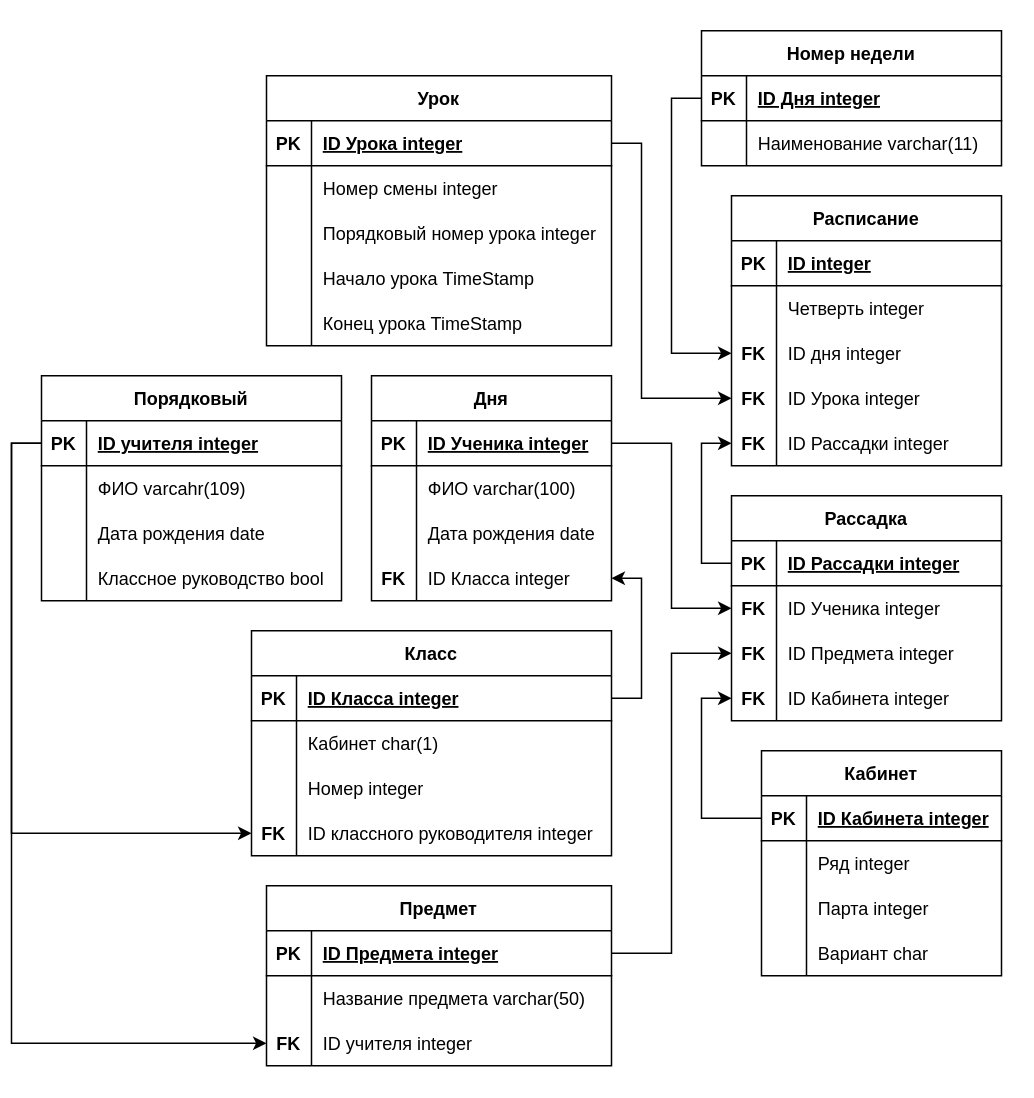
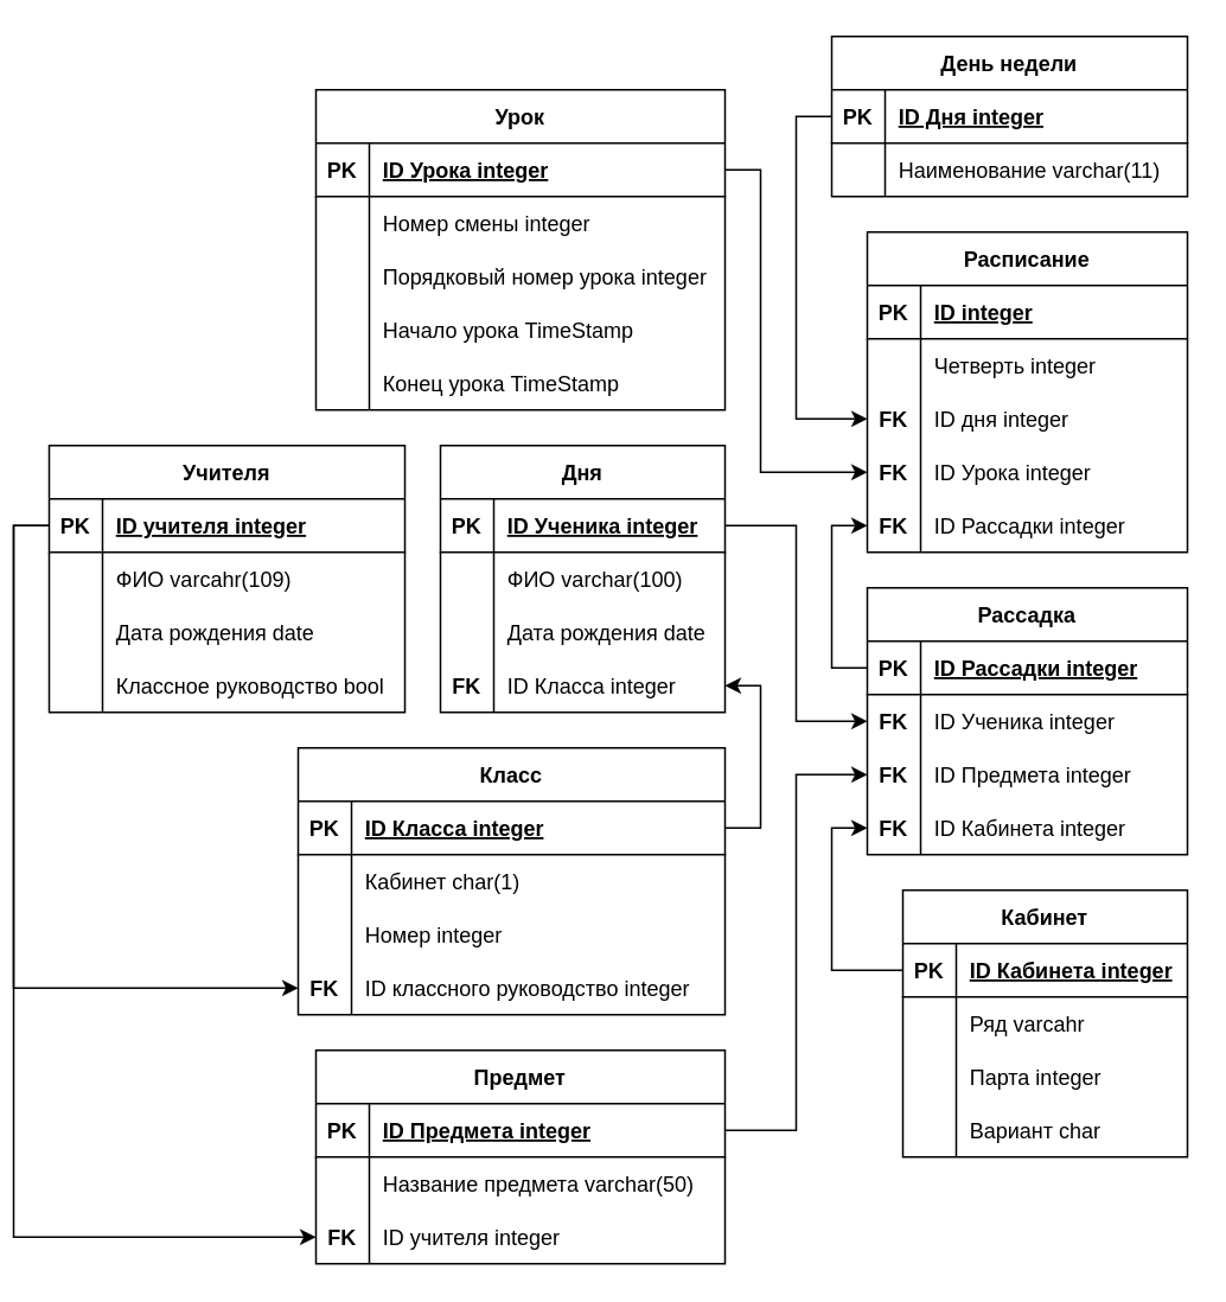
- <mxCell id="54" value="Номер недели" style="shape=table;startSize=30;container=1;collapsible=1;childLayout=tableLayout;fixedRows=1;rowLines=0;fontStyle=1;align=center;resizeLast=1;" parent="1" vertex="1"><mxGeometry x="460" y="20" width="200" height="90" as="geometry" /></mxCell>
+ <mxCell id="54" value="День недели" style="shape=table;startSize=30;container=1;collapsible=1;childLayout=tableLayout;fixedRows=1;rowLines=0;fontStyle=1;align=center;resizeLast=1;" parent="1" vertex="1"><mxGeometry x="460" y="20" width="200" height="90" as="geometry" /></mxCell>
- <mxCell id="15" value="Порядковый" style="shape=table;startSize=30;container=1;collapsible=1;childLayout=tableLayout;fixedRows=1;rowLines=0;fontStyle=1;align=center;resizeLast=1;" parent="1" vertex="1"><mxGeometry x="20" y="250" width="200" height="150" as="geometry" /></mxCell>
+ <mxCell id="15" value="Учителя" style="shape=table;startSize=30;container=1;collapsible=1;childLayout=tableLayout;fixedRows=1;rowLines=0;fontStyle=1;align=center;resizeLast=1;" parent="1" vertex="1"><mxGeometry x="20" y="250" width="200" height="150" as="geometry" /></mxCell>
- <mxCell id="14" value="ID классного руководителя integer" style="shape=partialRectangle;connectable=0;fillColor=none;top=0;left=0;bottom=0;right=0;align=left;spacingLeft=6;overflow=hidden;" parent="12" vertex="1"><mxGeometry x="30" width="210" height="30" as="geometry"><mxRectangle width="210" height="30" as="alternateBounds" /></mxGeometry></mxCell>
+ <mxCell id="14" value="ID классного руководство integer" style="shape=partialRectangle;connectable=0;fillColor=none;top=0;left=0;bottom=0;right=0;align=left;spacingLeft=6;overflow=hidden;" parent="12" vertex="1"><mxGeometry x="30" width="210" height="30" as="geometry"><mxRectangle width="210" height="30" as="alternateBounds" /></mxGeometry></mxCell>
- <mxCell id="97" value="Ряд integer" style="shape=partialRectangle;connectable=0;fillColor=none;top=0;left=0;bottom=0;right=0;align=left;spacingLeft=6;overflow=hidden;" parent="95" vertex="1"><mxGeometry x="30" width="130" height="30" as="geometry"><mxRectangle width="130" height="30" as="alternateBounds" /></mxGeometry></mxCell>
+ <mxCell id="97" value="Ряд varcahr" style="shape=partialRectangle;connectable=0;fillColor=none;top=0;left=0;bottom=0;right=0;align=left;spacingLeft=6;overflow=hidden;" parent="95" vertex="1"><mxGeometry x="30" width="130" height="30" as="geometry"><mxRectangle width="130" height="30" as="alternateBounds" /></mxGeometry></mxCell>
